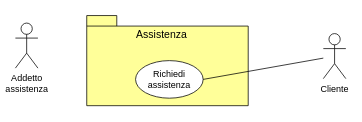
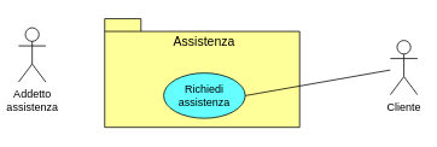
- <mxCell id="4" value="Assistenza" style="text;align=center;fontStyle=0;verticalAlign=middle;spacingLeft=3;spacingRight=3;strokeColor=none;rotatable=0;points=[[0,0.5],[1,0.5]];portConstraint=eastwest;fontSize=14;" parent="1" vertex="1"><mxGeometry x="175" y="31" width="80" height="26" as="geometry" /></mxCell>
+ <mxCell id="4" value="Assistenza" style="text;align=center;fontStyle=0;verticalAlign=middle;spacingLeft=3;spacingRight=3;strokeColor=none;rotatable=0;points=[[0,0.5],[1,0.5]];portConstraint=eastwest;fontSize=14;" parent="1" vertex="1"><mxGeometry x="185" y="31" width="80" height="26" as="geometry" /></mxCell>
- <mxCell id="5" value="Richiedi assistenza" style="ellipse;whiteSpace=wrap;html=1;fillColor=#ffffff;" parent="1" vertex="1"><mxGeometry x="180" y="80" width="90" height="50" as="geometry" /></mxCell>
+ <mxCell id="5" value="Richiedi assistenza" style="ellipse;whiteSpace=wrap;html=1;fillColor=#66FFFF;" parent="1" vertex="1"><mxGeometry x="180" y="80" width="90" height="50" as="geometry" /></mxCell>
